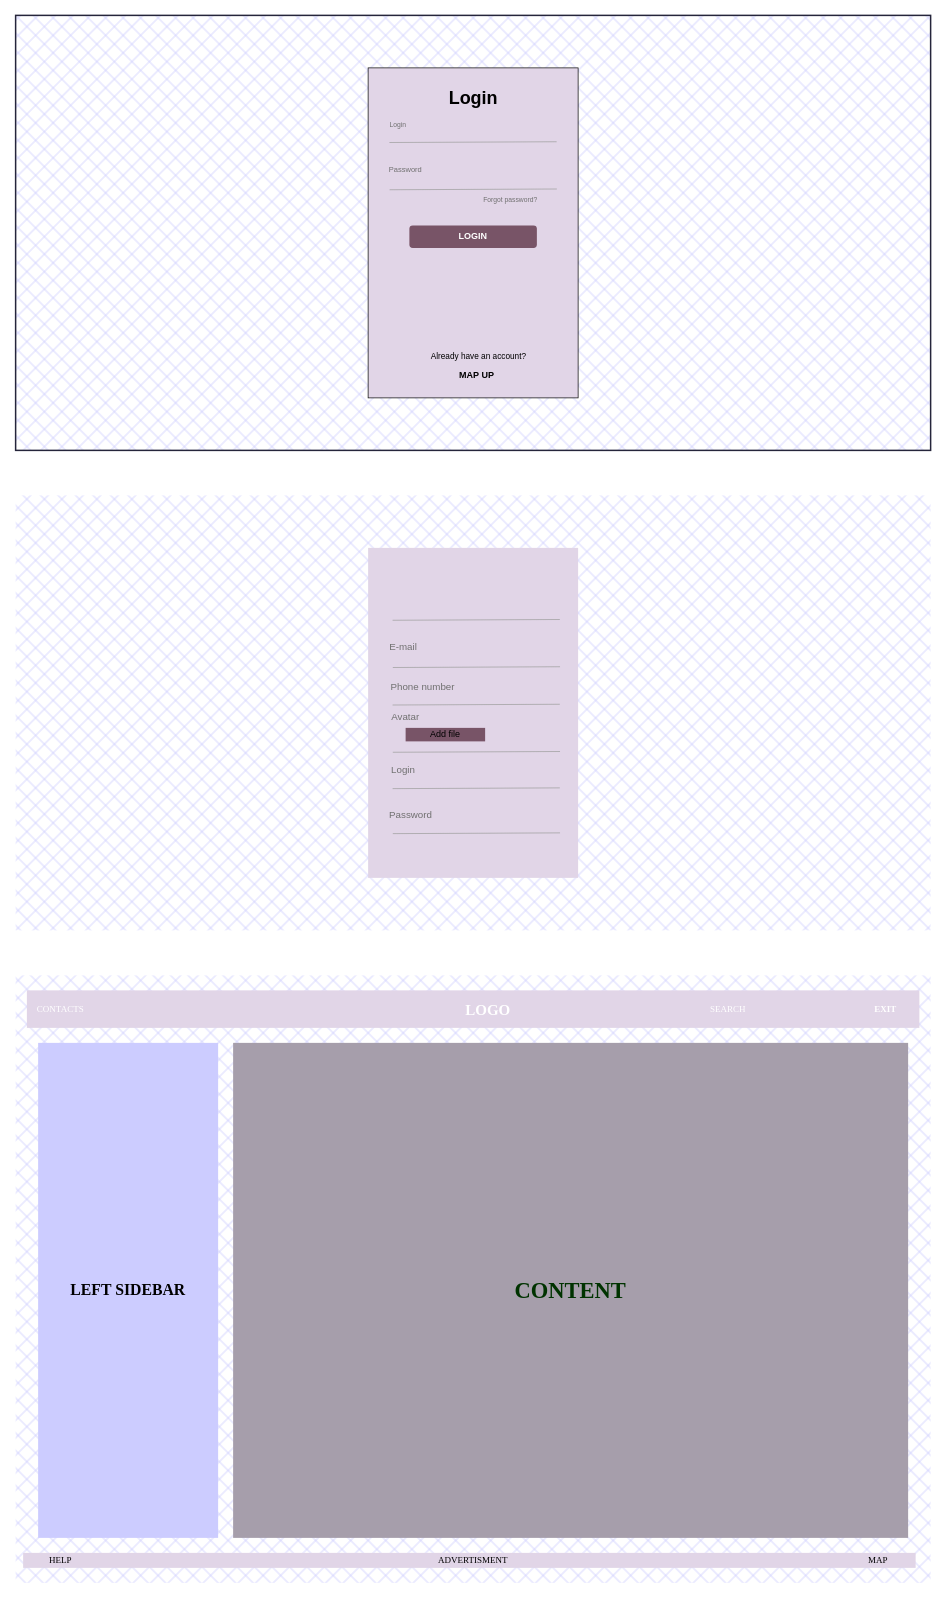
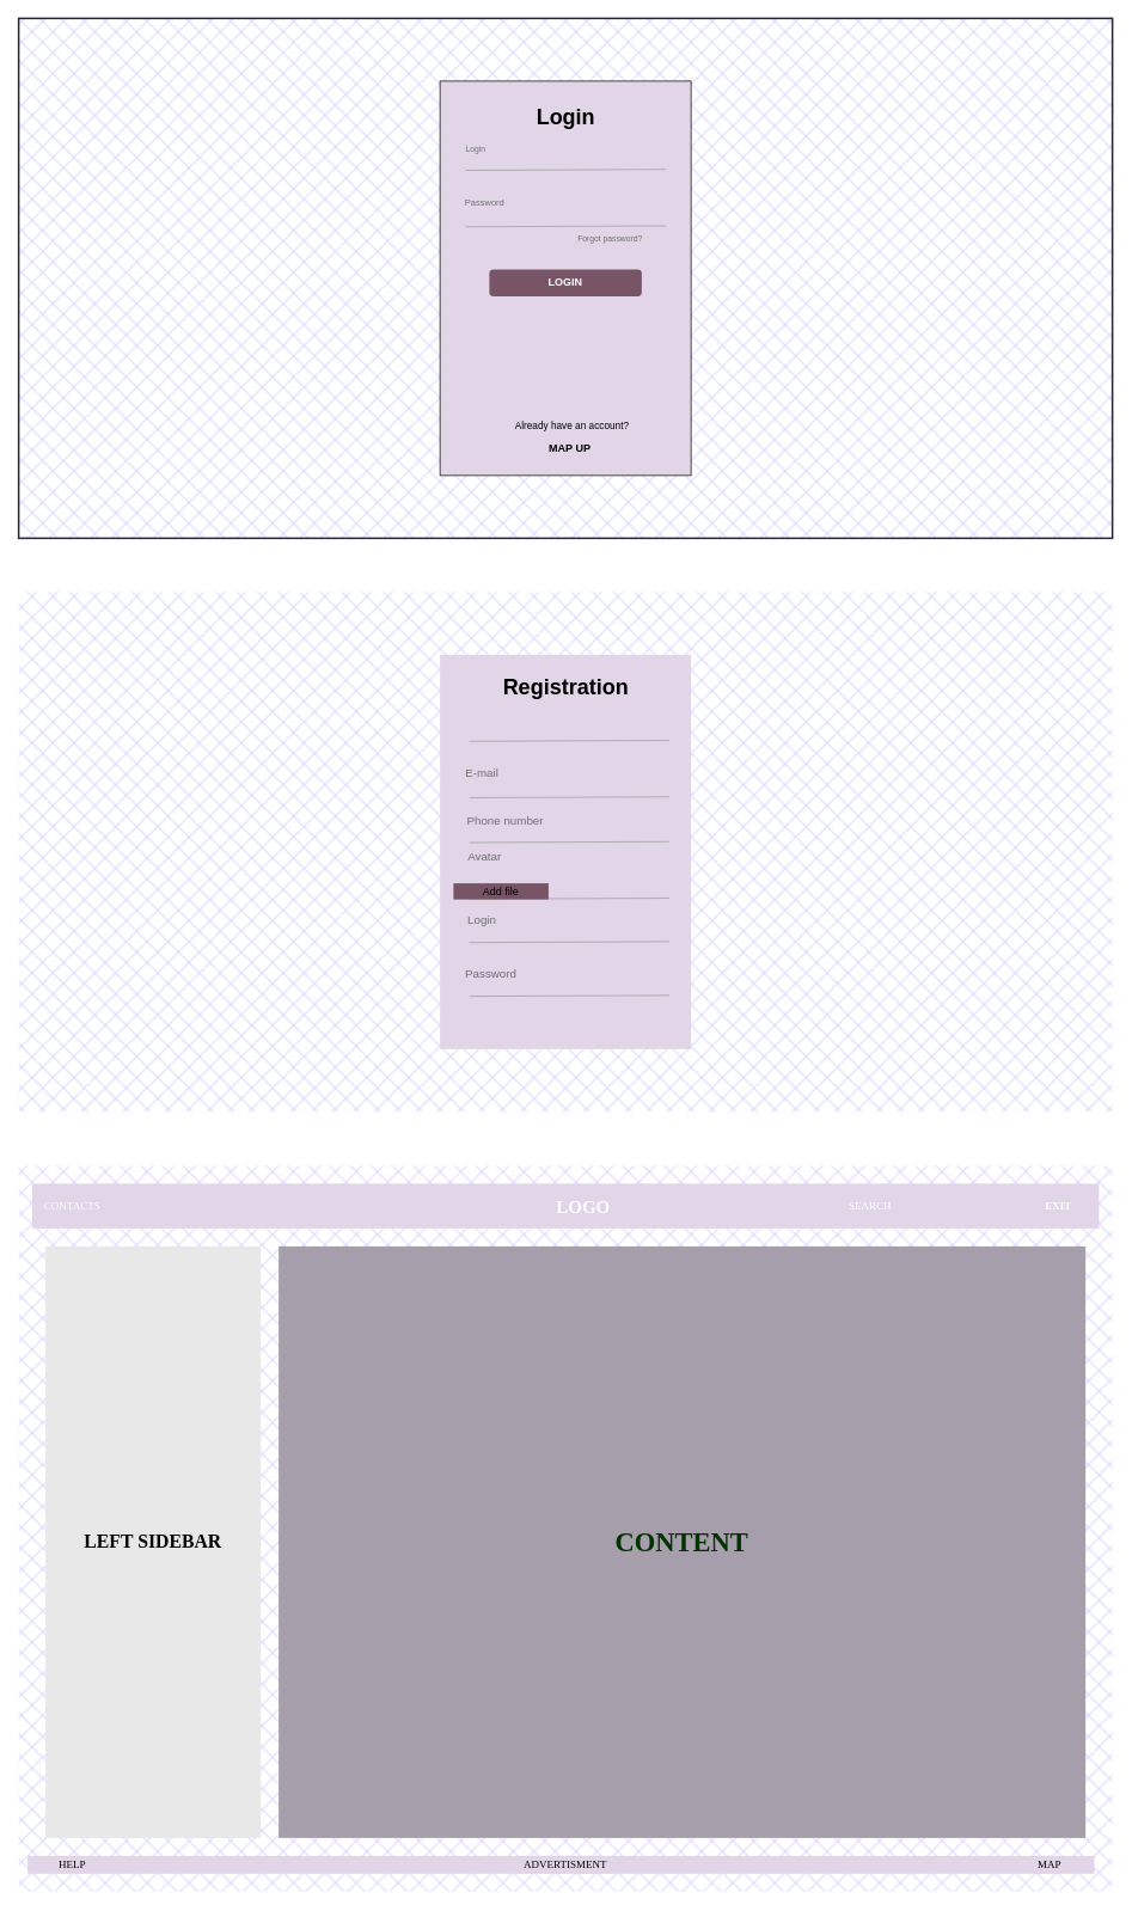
+ <mxCell id="14" value="Registration" style="text;strokeColor=none;fillColor=none;html=1;fontSize=24;fontStyle=1;verticalAlign=middle;align=center;" parent="1" vertex="1"><mxGeometry x="580" y="747" width="100" height="40" as="geometry" /></mxCell>
- <mxCell id="23" value="Add file" style="rounded=0;whiteSpace=wrap;html=1;fillColor=#785467;strokeColor=none;" parent="1" vertex="1"><mxGeometry x="540" y="970" width="106" height="18" as="geometry" /></mxCell>
+ <mxCell id="23" value="Add file" style="rounded=0;whiteSpace=wrap;html=1;fillColor=#785467;strokeColor=none;" parent="1" vertex="1"><mxGeometry x="505" y="985" width="106" height="18" as="geometry" /></mxCell>
- <mxCell id="32" value="&lt;b&gt;&lt;font face=&quot;Georgia&quot; style=&quot;font-size: 21px;&quot;&gt;LEFT SIDEBAR&lt;/font&gt;&lt;/b&gt;" style="rounded=0;whiteSpace=wrap;html=1;strokeColor=none;fillColor=#ccccff;" parent="1" vertex="1"><mxGeometry x="50" y="1390" width="240" height="660" as="geometry" /></mxCell>
+ <mxCell id="32" value="&lt;b&gt;&lt;font face=&quot;Georgia&quot; style=&quot;font-size: 21px;&quot;&gt;LEFT SIDEBAR&lt;/font&gt;&lt;/b&gt;" style="rounded=0;whiteSpace=wrap;html=1;strokeColor=none;fillColor=#E8E8E8;" parent="1" vertex="1"><mxGeometry x="50" y="1390" width="240" height="660" as="geometry" /></mxCell>
